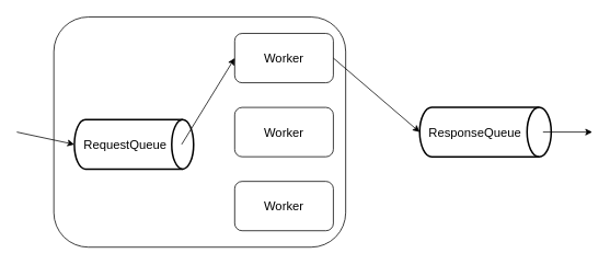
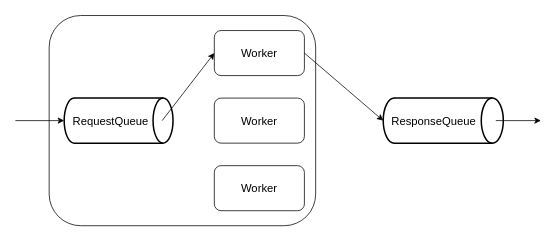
- <mxCell id="3" value="RequestQueue&amp;nbsp; &amp;nbsp; &amp;nbsp;" style="strokeWidth=2;html=1;shape=mxgraph.flowchart.direct_data;whiteSpace=wrap;fontSize=15;" parent="1" vertex="1"><mxGeometry x="90" y="145" width="145" height="60" as="geometry" /></mxCell>
+ <mxCell id="3" value="RequestQueue&amp;nbsp; &amp;nbsp; &amp;nbsp;" style="strokeWidth=2;html=1;shape=mxgraph.flowchart.direct_data;whiteSpace=wrap;fontSize=15;" parent="1" vertex="1"><mxGeometry x="85" y="130" width="145" height="60" as="geometry" /></mxCell>
